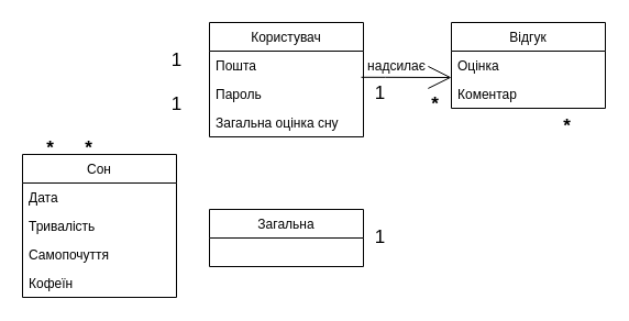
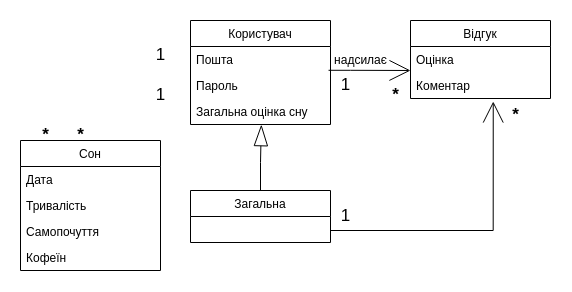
+ <mxCell id="13" style="edgeStyle=orthogonalEdgeStyle;rounded=0;orthogonalLoop=1;jettySize=auto;html=1;entryX=0.506;entryY=1.008;entryDx=0;entryDy=0;entryPerimeter=0;strokeWidth=1;fontSize=13;endArrow=blockThin;endFill=0;endSize=19;targetPerimeterSpacing=0;" edge="1" parent="1" source="15" target="5"><mxGeometry relative="1" as="geometry" /></mxCell>
+ <mxCell id="14" style="edgeStyle=orthogonalEdgeStyle;rounded=0;orthogonalLoop=1;jettySize=auto;html=1;strokeWidth=1;fontSize=12;endArrow=open;endFill=0;endSize=19;targetPerimeterSpacing=0;entryX=0.591;entryY=1.115;entryDx=0;entryDy=0;entryPerimeter=0;" edge="1" parent="1" source="15" target="18"><mxGeometry relative="1" as="geometry"><mxPoint x="360" y="216" as="targetPoint" /><Array as="points"><mxPoint x="493" y="230" /></Array></mxGeometry></mxCell>
